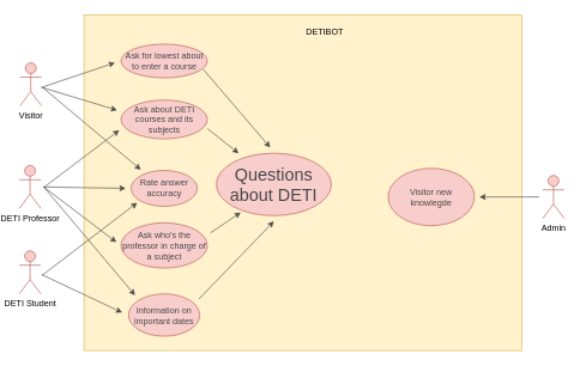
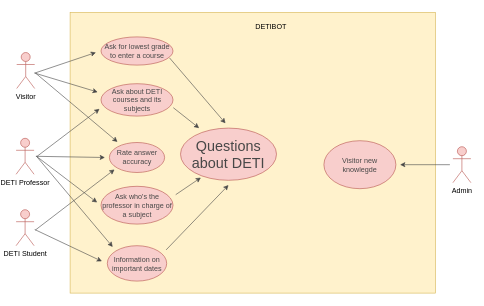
- <mxCell id="26" value="&lt;font color=&quot;#474747&quot;&gt;Ask for lowest about to enter a course&lt;/font&gt;" style="ellipse;whiteSpace=wrap;html=1;fillColor=#f8cecc;strokeColor=#b85450;" parent="1" vertex="1"><mxGeometry x="161.5" y="61" width="120" height="47" as="geometry" /></mxCell>
+ <mxCell id="26" value="&lt;font color=&quot;#474747&quot;&gt;Ask for lowest grade to enter a course&lt;/font&gt;" style="ellipse;whiteSpace=wrap;html=1;fillColor=#f8cecc;strokeColor=#b85450;" parent="1" vertex="1"><mxGeometry x="161.5" y="61" width="120" height="47" as="geometry" /></mxCell>
